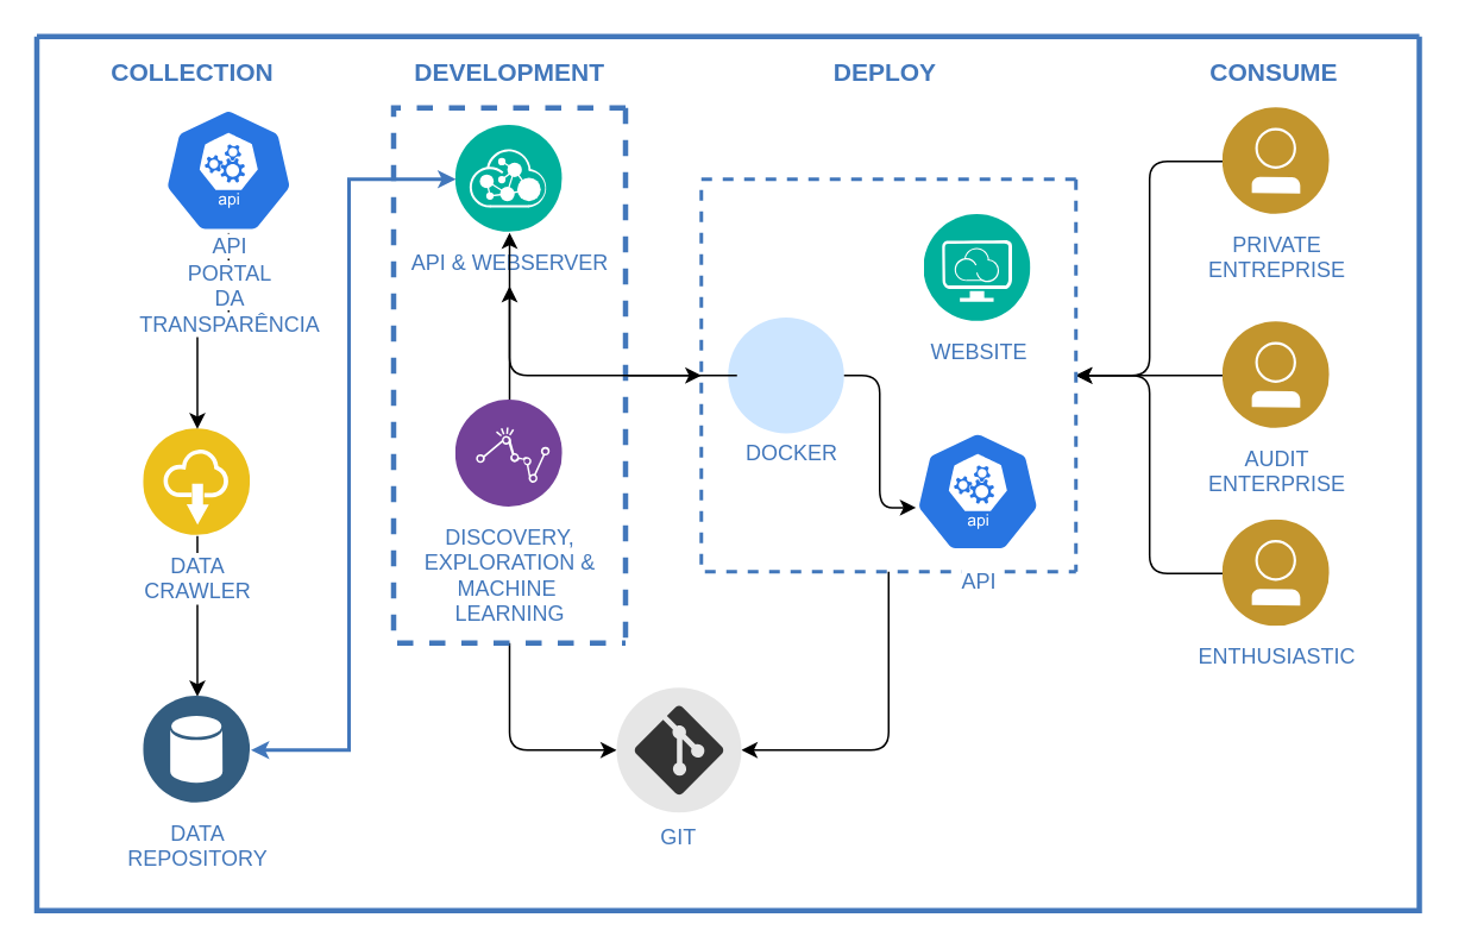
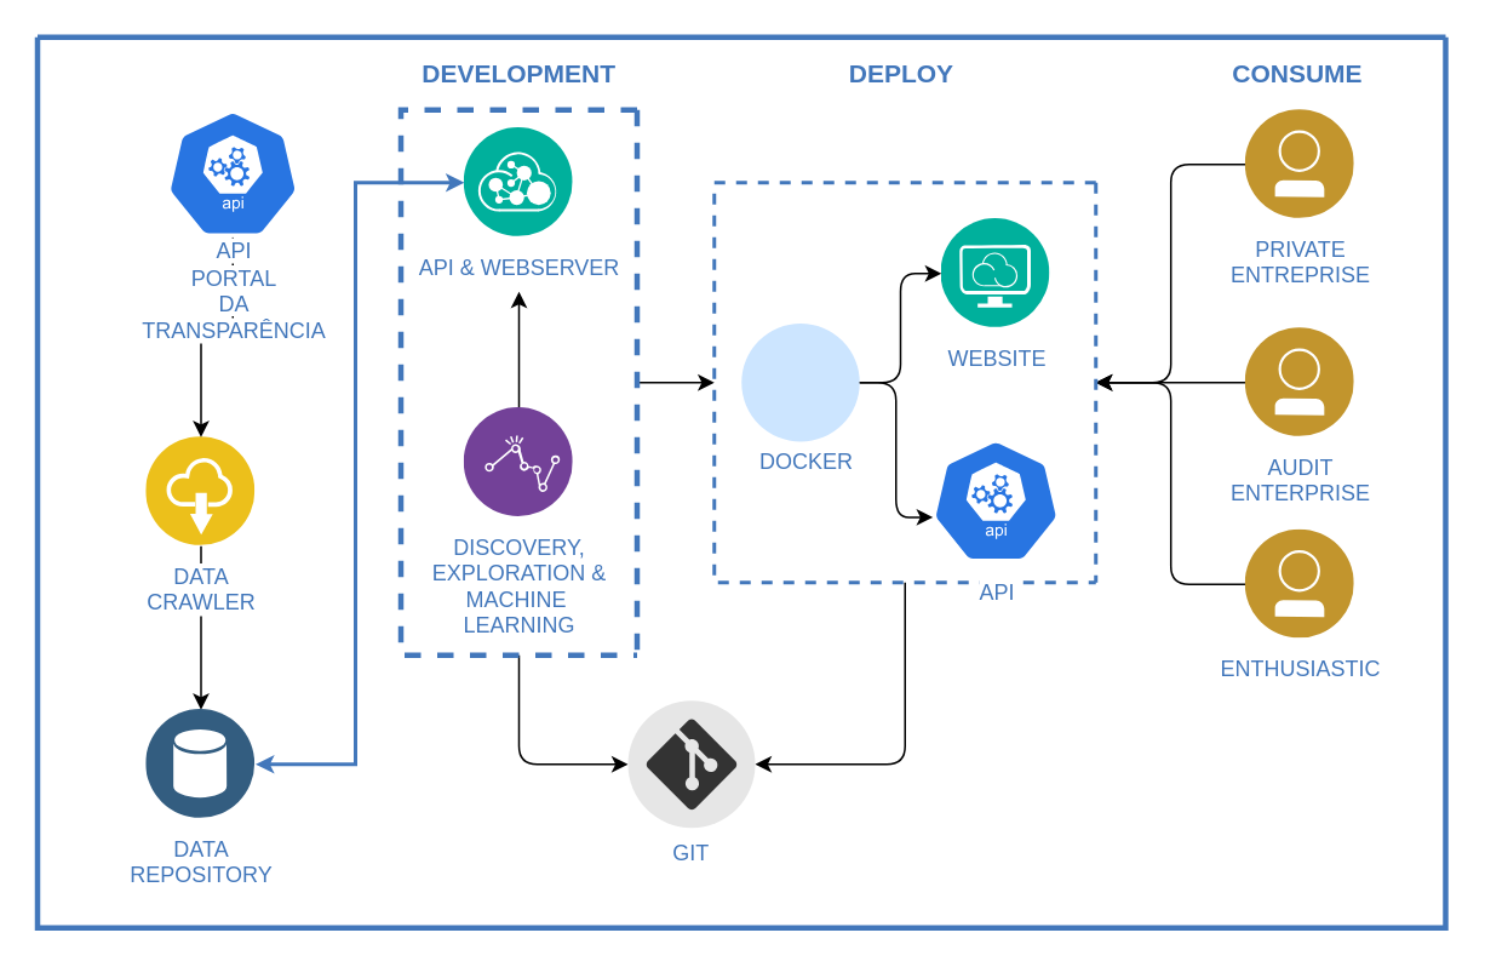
- <mxCell id="15" value="COLLECTION" style="text;html=1;align=left;verticalAlign=middle;fontColor=#4277BB;shadow=0;dashed=0;strokeColor=none;fillColor=none;labelBackgroundColor=none;fontStyle=1;fontSize=14;spacingLeft=5;" parent="2" vertex="1"><mxGeometry x="35" y="10" width="110" height="20" as="geometry" /></mxCell>
- <mxCell id="33" value="" style="edgeStyle=orthogonalEdgeStyle;rounded=1;orthogonalLoop=1;jettySize=auto;html=1;" edge="1" parent="2" source="31" target="11"><mxGeometry relative="1" as="geometry"><mxPoint x="532.5" y="190" as="targetPoint" /></mxGeometry></mxCell>
+ <mxCell id="33" value="" style="edgeStyle=orthogonalEdgeStyle;rounded=1;orthogonalLoop=1;jettySize=auto;html=1;entryX=0;entryY=0.5;entryDx=0;entryDy=0;" edge="1" parent="2" source="31" target="25"><mxGeometry relative="1" as="geometry"><mxPoint x="532.5" y="190" as="targetPoint" /></mxGeometry></mxCell>
